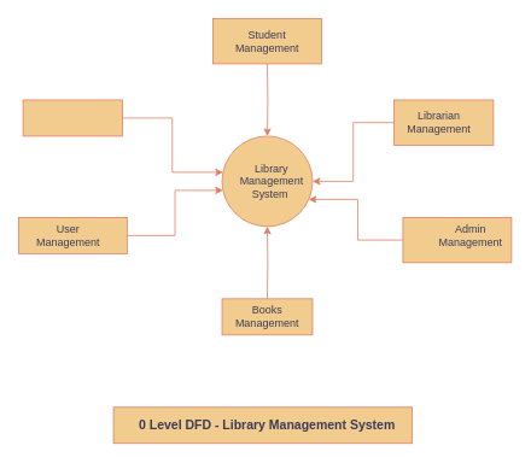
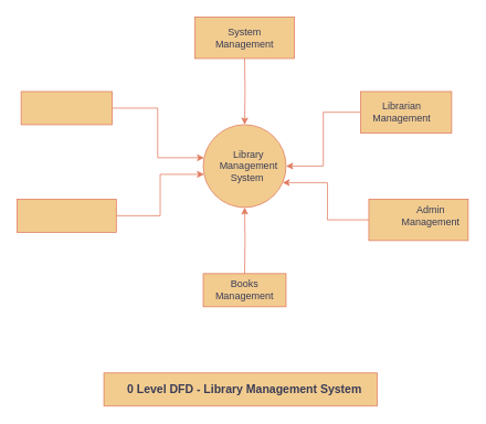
- <mxCell id="6" value="Student Management" style="text;strokeColor=none;align=center;fillColor=none;html=1;verticalAlign=middle;whiteSpace=wrap;rounded=0;labelBackgroundColor=none;fontColor=#393C56;" parent="1" vertex="1"><mxGeometry x="265" y="30" width="60" height="30" as="geometry" /></mxCell>
+ <mxCell id="6" value="System Management" style="text;strokeColor=none;align=center;fillColor=none;html=1;verticalAlign=middle;whiteSpace=wrap;rounded=0;labelBackgroundColor=none;fontColor=#393C56;" parent="1" vertex="1"><mxGeometry x="265" y="30" width="60" height="30" as="geometry" /></mxCell>
- <mxCell id="14" value="User Management" style="text;strokeColor=none;align=center;fillColor=none;html=1;verticalAlign=middle;whiteSpace=wrap;rounded=0;labelBackgroundColor=none;fontColor=#393C56;" parent="1" vertex="1"><mxGeometry x="45" y="245" width="60" height="30" as="geometry" /></mxCell>
